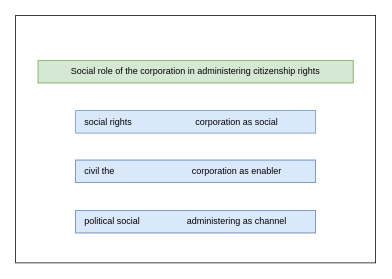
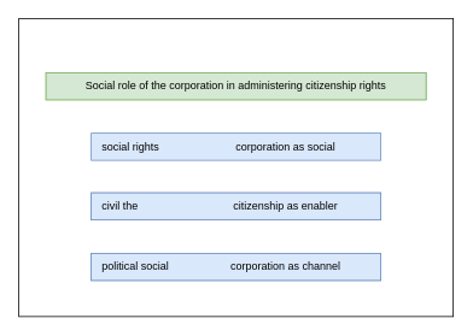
- <mxCell id="12" value="corporation as enabler" style="text;strokeColor=none;fillColor=none;align=center;verticalAlign=middle;whiteSpace=wrap;rounded=0;fontSize=12;" vertex="1" parent="10"><mxGeometry x="110" y="5" width="210" height="20" as="geometry" /></mxCell>
+ <mxCell id="12" value="citizenship as enabler" style="text;strokeColor=none;fillColor=none;align=center;verticalAlign=middle;whiteSpace=wrap;rounded=0;fontSize=12;" vertex="1" parent="10"><mxGeometry x="110" y="5" width="210" height="20" as="geometry" /></mxCell>
- <mxCell id="6" value="administering as channel" style="text;strokeColor=none;fillColor=none;align=center;verticalAlign=middle;whiteSpace=wrap;rounded=0;fontSize=12;" vertex="1" parent="4"><mxGeometry x="110" y="5" width="210" height="20" as="geometry" /></mxCell>
+ <mxCell id="6" value="corporation as channel" style="text;strokeColor=none;fillColor=none;align=center;verticalAlign=middle;whiteSpace=wrap;rounded=0;fontSize=12;" vertex="1" parent="4"><mxGeometry x="110" y="5" width="210" height="20" as="geometry" /></mxCell>
